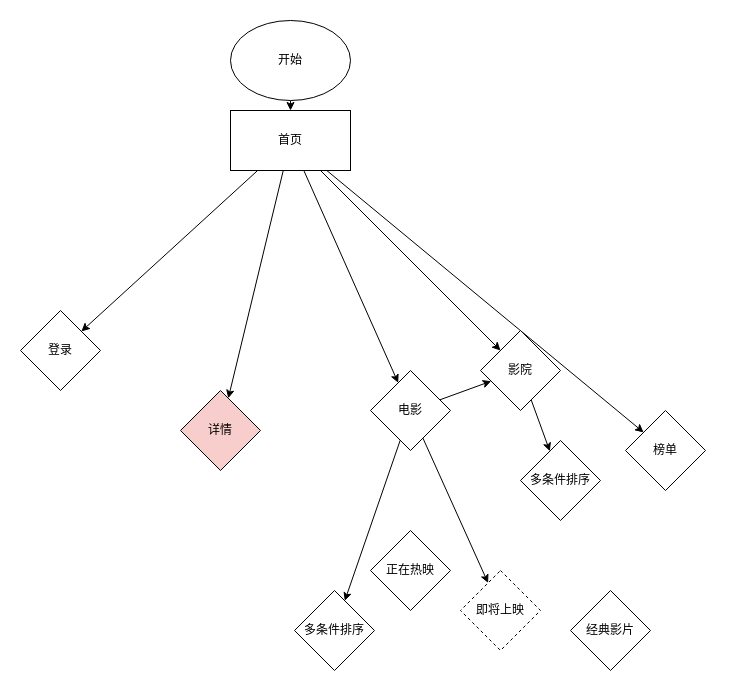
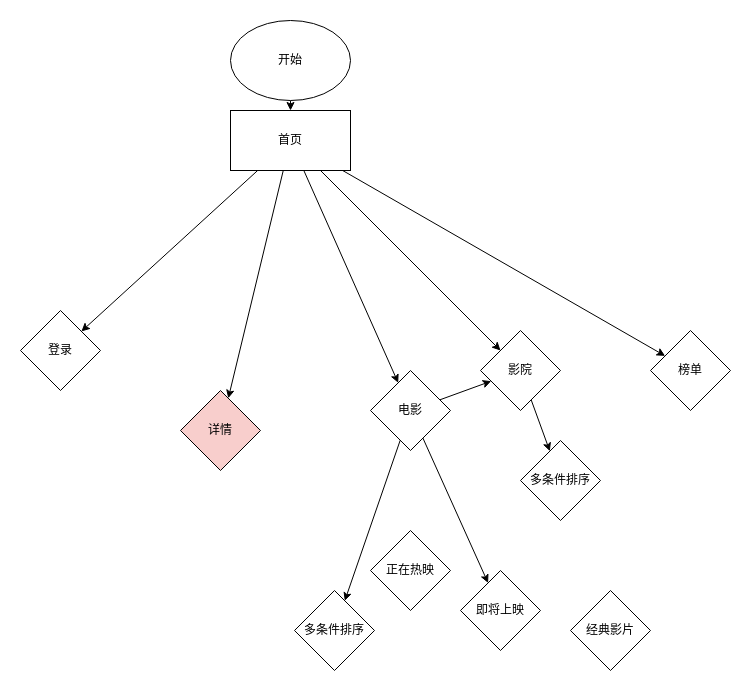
- <mxCell id="16" value="榜单" style="rhombus;whiteSpace=wrap;html=1;" vertex="1" parent="1"><mxGeometry x="625" y="410" width="80" height="80" as="geometry" /></mxCell>
+ <mxCell id="16" value="榜单" style="rhombus;whiteSpace=wrap;html=1;" vertex="1" parent="1"><mxGeometry x="650" y="330" width="80" height="80" as="geometry" /></mxCell>
- <mxCell id="20" value="即将上映" style="rhombus;whiteSpace=wrap;html=1;dashed=1;" vertex="1" parent="1"><mxGeometry x="460" y="570" width="80" height="80" as="geometry" /></mxCell>
+ <mxCell id="20" value="即将上映" style="rhombus;whiteSpace=wrap;html=1;" vertex="1" parent="1"><mxGeometry x="460" y="570" width="80" height="80" as="geometry" /></mxCell>
